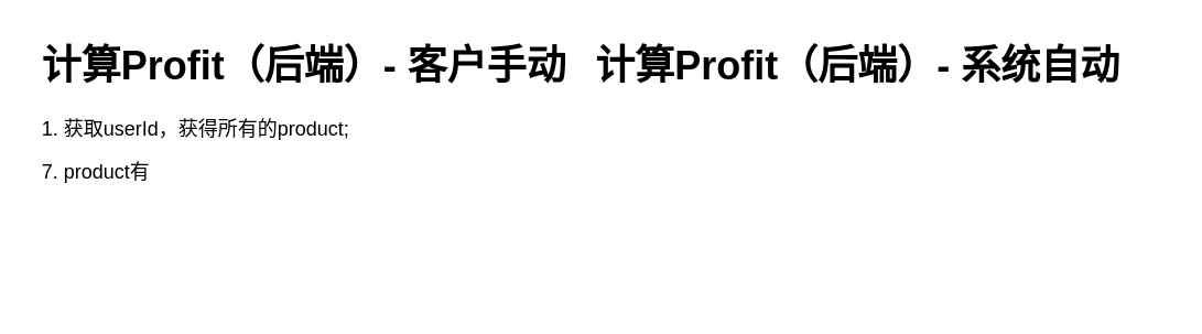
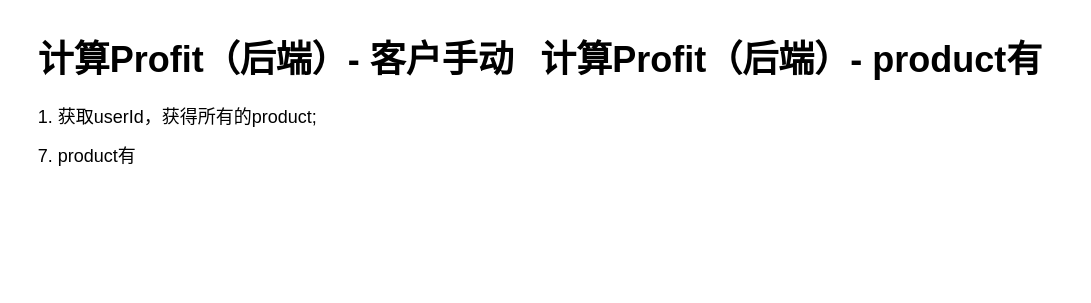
- <mxCell id="3" value="&lt;h1&gt;计算Profit（后端）- 系统自动&lt;/h1&gt;&lt;p&gt;&lt;br&gt;&lt;/p&gt;" style="text;html=1;strokeColor=none;fillColor=none;spacing=5;spacingTop=-20;whiteSpace=wrap;overflow=hidden;rounded=0;" vertex="1" parent="1"><mxGeometry x="355" y="20" width="350" height="160" as="geometry" /></mxCell>
+ <mxCell id="3" value="&lt;h1&gt;计算Profit（后端）- product有&lt;/h1&gt;&lt;p&gt;&lt;br&gt;&lt;/p&gt;" style="text;html=1;strokeColor=none;fillColor=none;spacing=5;spacingTop=-20;whiteSpace=wrap;overflow=hidden;rounded=0;" vertex="1" parent="1"><mxGeometry x="355" y="20" width="350" height="160" as="geometry" /></mxCell>
